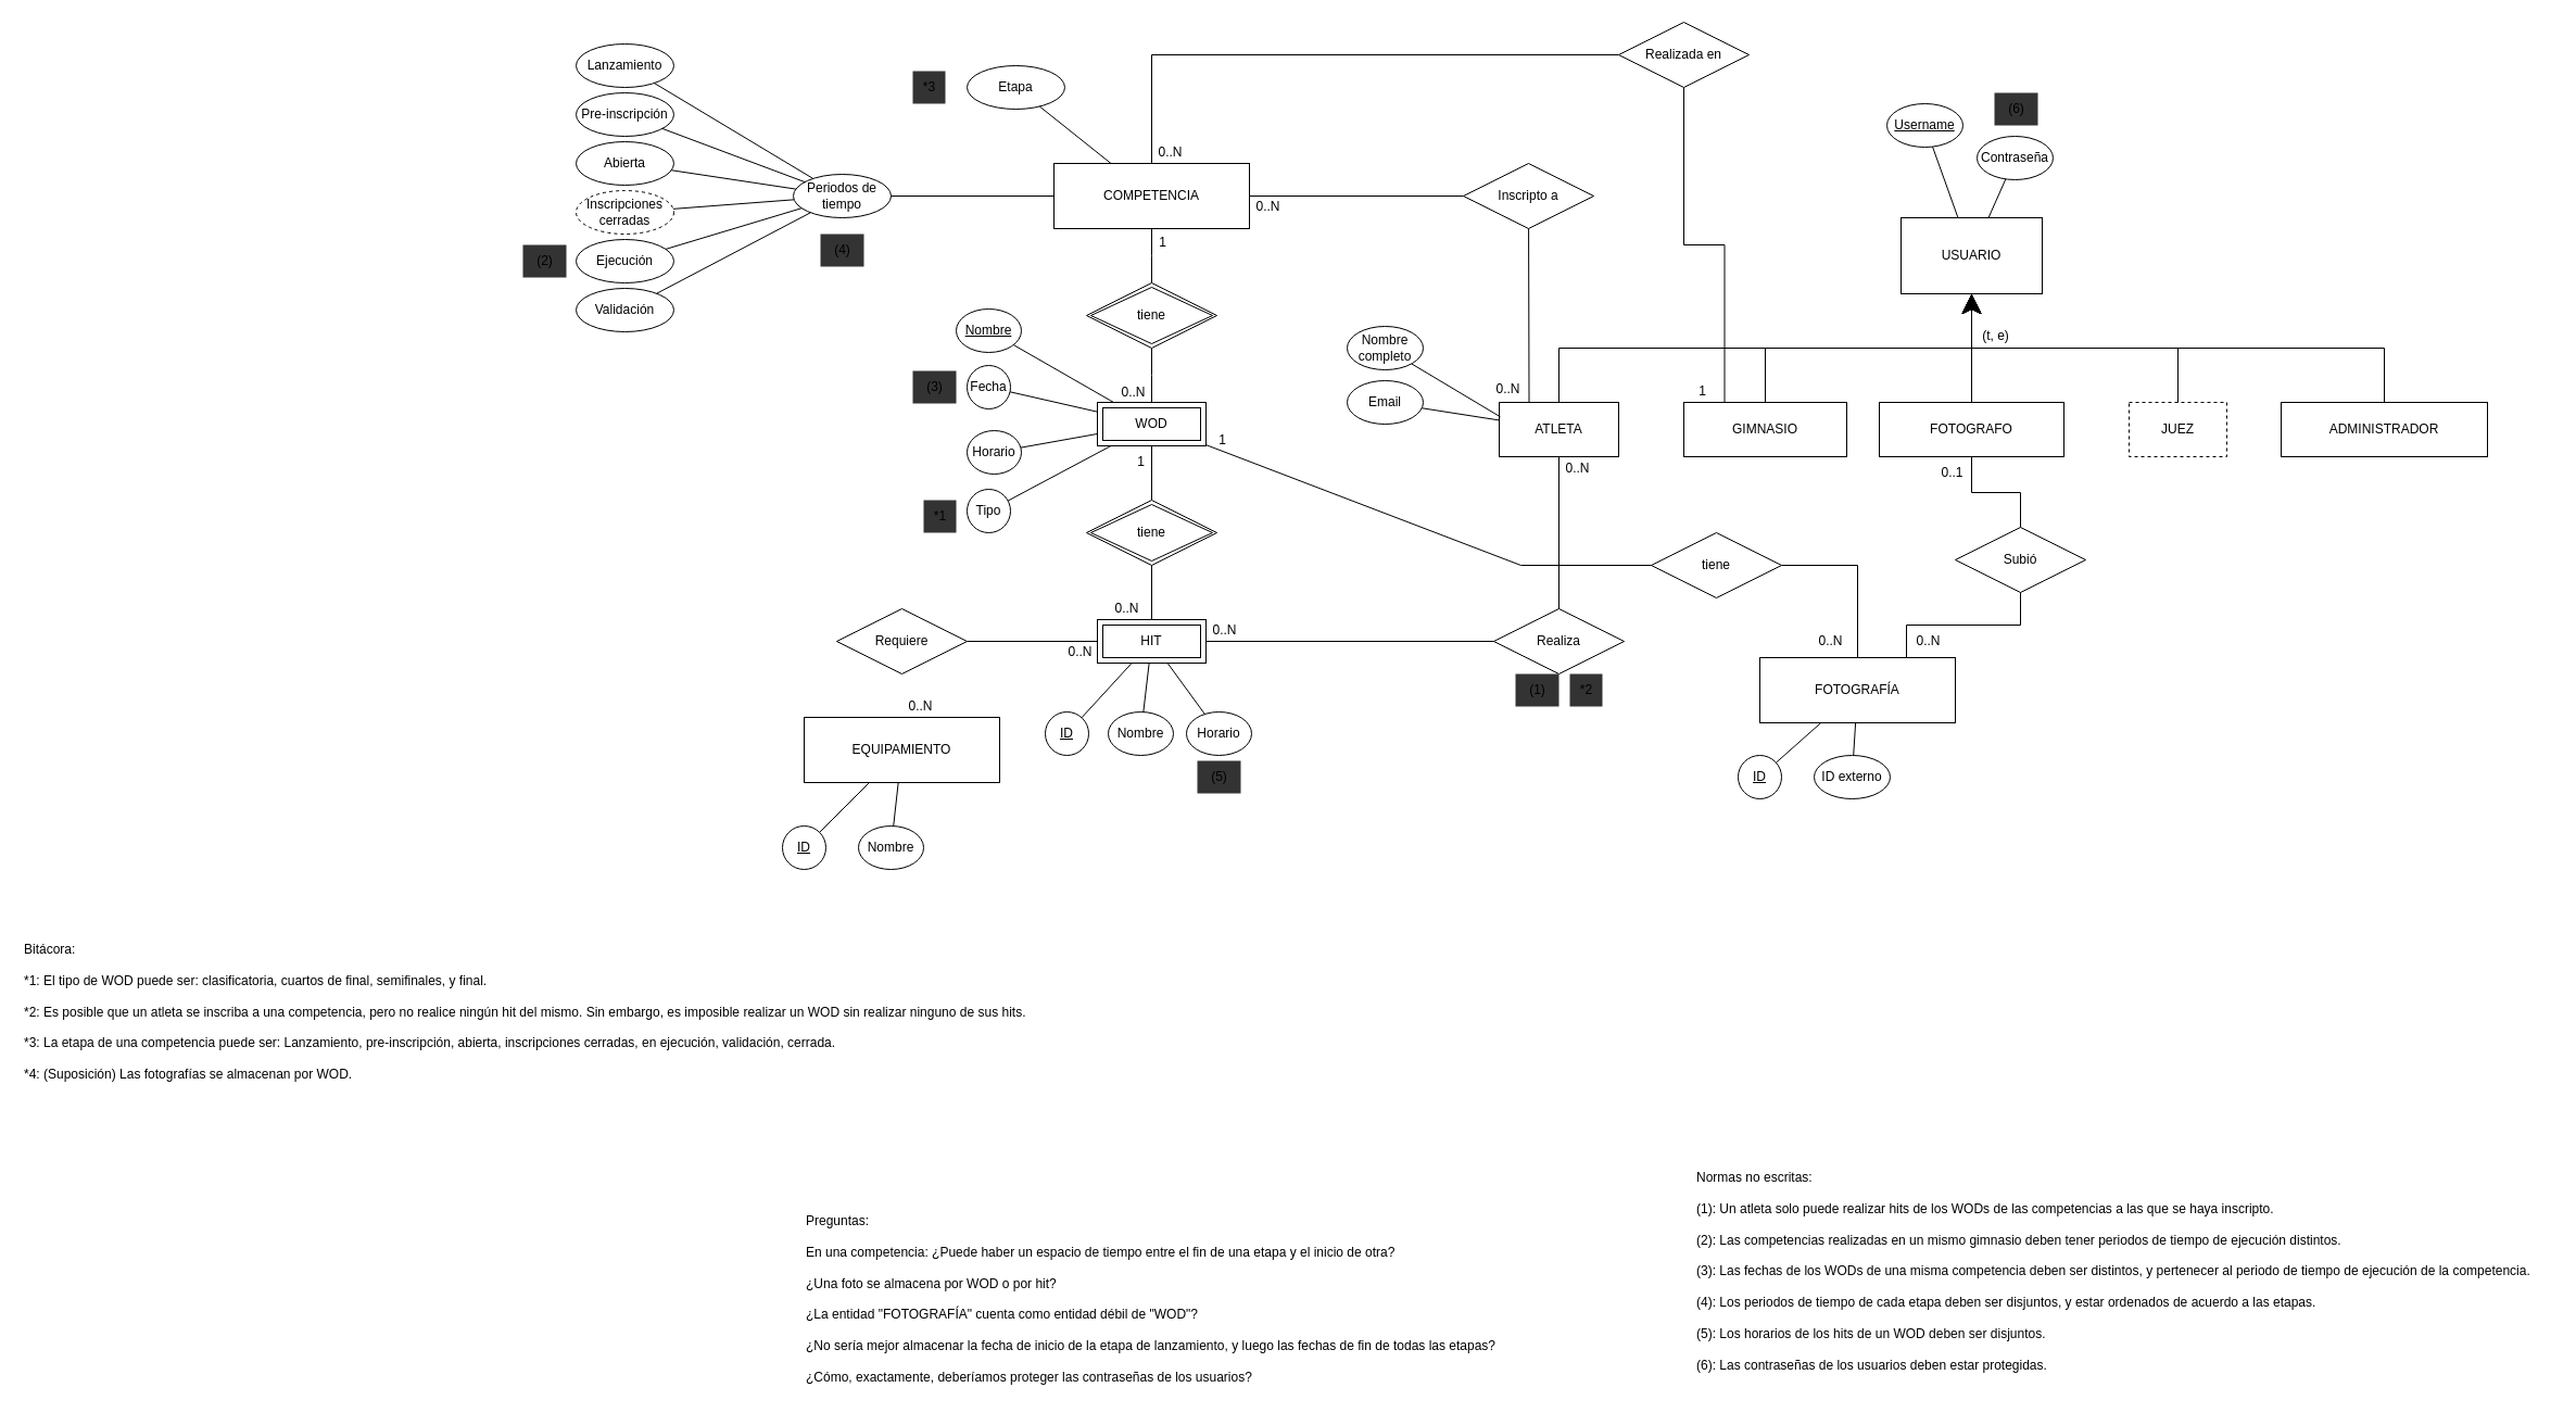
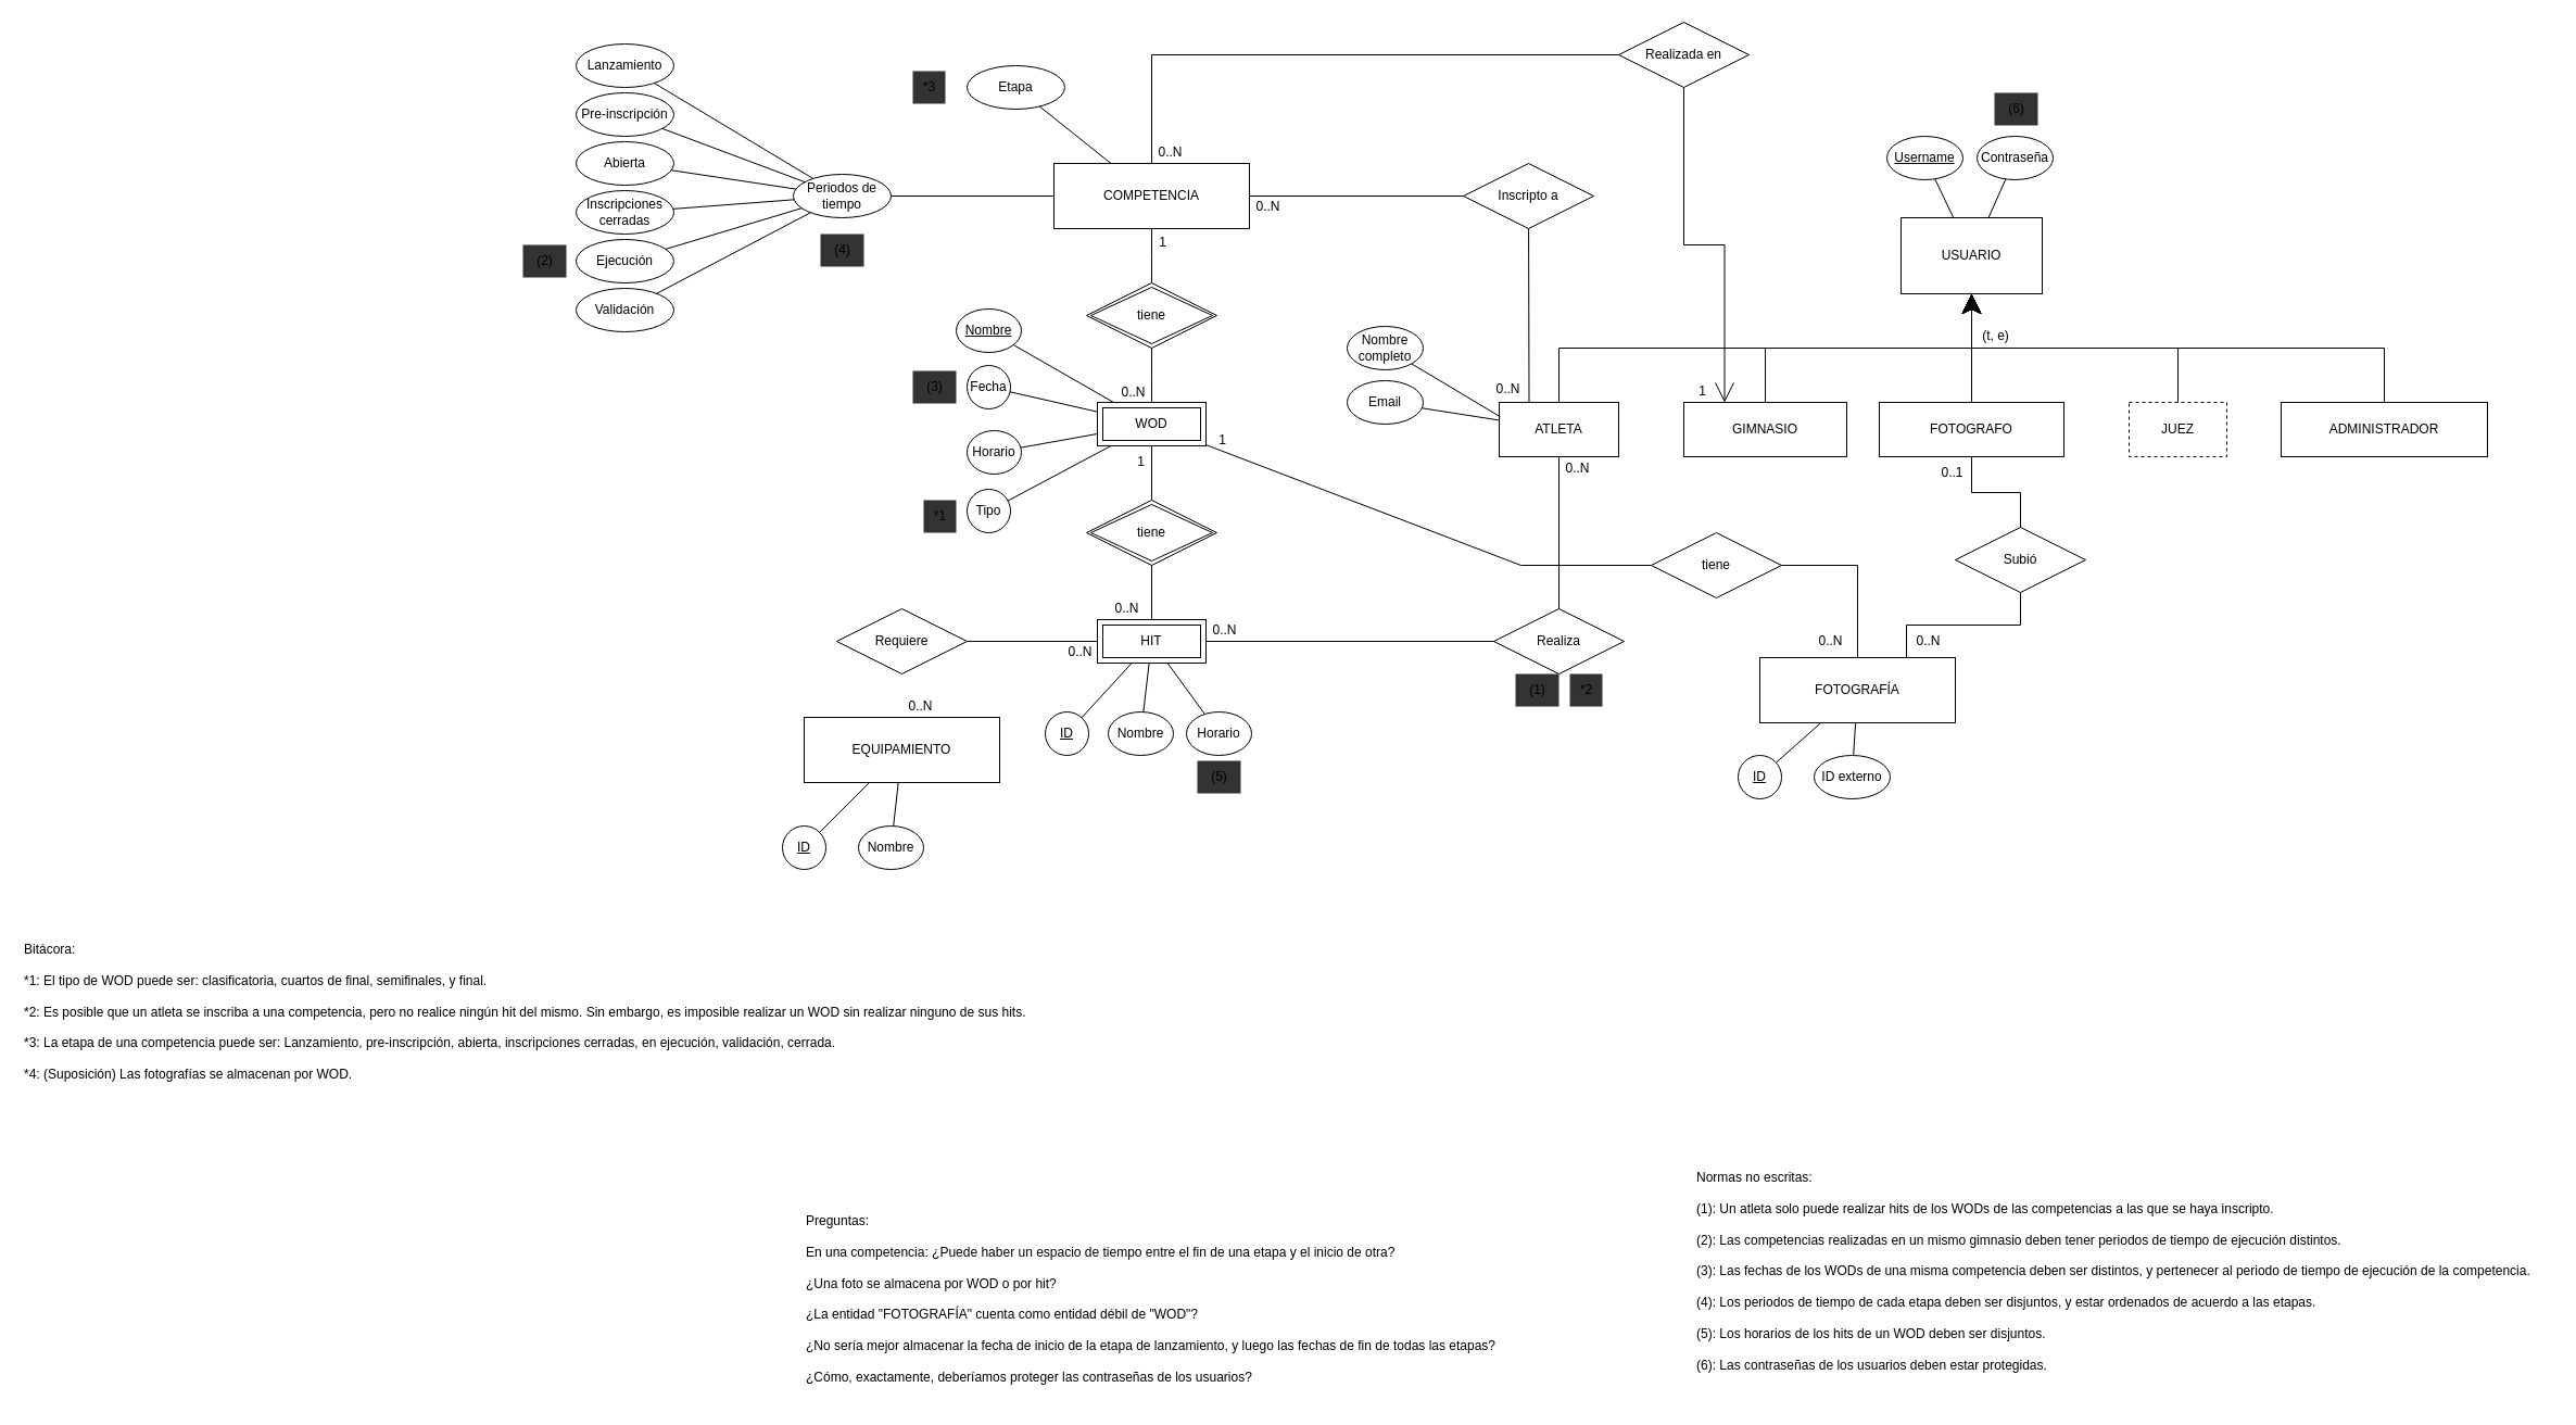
- <mxCell id="107" value="Username" style="ellipse;whiteSpace=wrap;html=1;align=center;fontStyle=4" vertex="1" parent="1"><mxGeometry x="1737" y="95" width="70" height="40" as="geometry" /></mxCell>
+ <mxCell id="107" value="Username" style="ellipse;whiteSpace=wrap;html=1;align=center;fontStyle=4" vertex="1" parent="1"><mxGeometry x="1737" y="125" width="70" height="40" as="geometry" /></mxCell>
- <mxCell id="66" value="&lt;div&gt;Inscripciones&lt;/div&gt;&lt;div&gt;cerradas&lt;br&gt;&lt;/div&gt;" style="ellipse;whiteSpace=wrap;html=1;align=center;dashed=1;" vertex="1" parent="1"><mxGeometry x="530" y="175" width="90" height="40" as="geometry" /></mxCell>
+ <mxCell id="66" value="&lt;div&gt;Inscripciones&lt;/div&gt;&lt;div&gt;cerradas&lt;br&gt;&lt;/div&gt;" style="ellipse;whiteSpace=wrap;html=1;align=center;" vertex="1" parent="1"><mxGeometry x="530" y="175" width="90" height="40" as="geometry" /></mxCell>
- <mxCell id="46" value="" style="endArrow=none;html=1;rounded=0;startArrow=none;startFill=0;endFill=0;startSize=16;endSize=16;fontSize=12;edgeStyle=elbowEdgeStyle;elbow=vertical;entryX=0.25;entryY=0;entryDx=0;entryDy=0;" edge="1" parent="1" source="44" target="2"><mxGeometry width="50" height="50" relative="1" as="geometry"><mxPoint x="1500" y="60" as="sourcePoint" /><mxPoint x="1210" y="160" as="targetPoint" /></mxGeometry></mxCell>
+ <mxCell id="46" value="" style="endArrow=open;html=1;rounded=0;startArrow=none;startFill=0;endFill=0;startSize=16;endSize=16;fontSize=12;edgeStyle=elbowEdgeStyle;elbow=vertical;entryX=0.25;entryY=0;entryDx=0;entryDy=0;" edge="1" parent="1" source="44" target="2"><mxGeometry width="50" height="50" relative="1" as="geometry"><mxPoint x="1500" y="60" as="sourcePoint" /><mxPoint x="1210" y="160" as="targetPoint" /></mxGeometry></mxCell>
